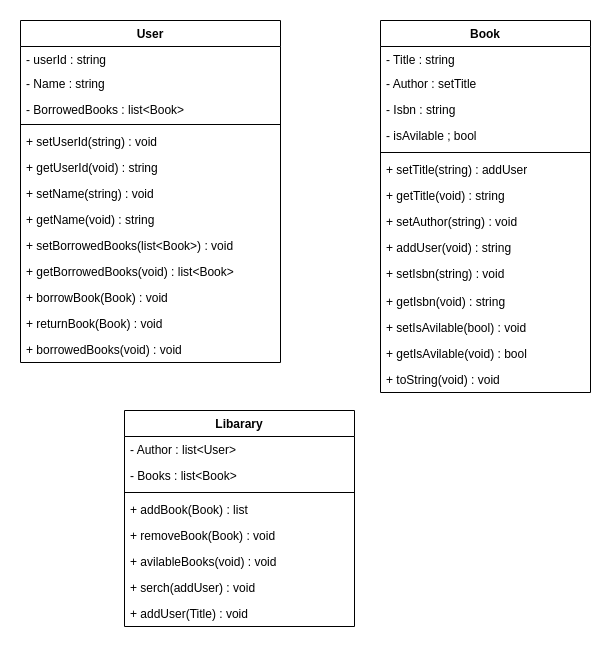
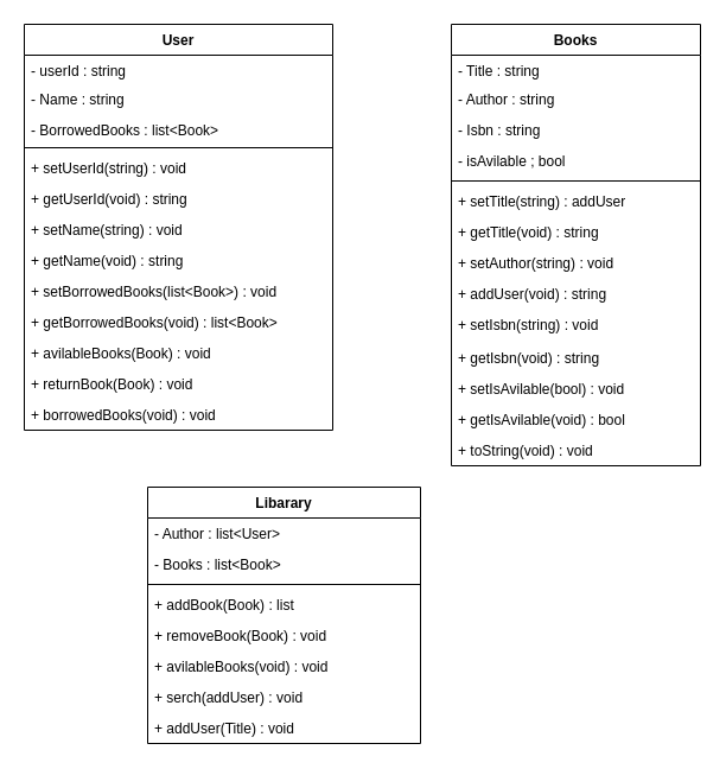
- <mxCell id="2" value="Book" style="swimlane;fontStyle=1;align=center;verticalAlign=top;childLayout=stackLayout;horizontal=1;startSize=26;horizontalStack=0;resizeParent=1;resizeParentMax=0;resizeLast=0;collapsible=1;marginBottom=0;whiteSpace=wrap;html=1;" parent="1" vertex="1"><mxGeometry x="380" y="20" width="210" height="372" as="geometry" /></mxCell>
+ <mxCell id="2" value="Books" style="swimlane;fontStyle=1;align=center;verticalAlign=top;childLayout=stackLayout;horizontal=1;startSize=26;horizontalStack=0;resizeParent=1;resizeParentMax=0;resizeLast=0;collapsible=1;marginBottom=0;whiteSpace=wrap;html=1;" parent="1" vertex="1"><mxGeometry x="380" y="20" width="210" height="372" as="geometry" /></mxCell>
- <mxCell id="4" value="- Author : setTitle" style="text;strokeColor=none;fillColor=none;align=left;verticalAlign=top;spacingLeft=4;spacingRight=4;overflow=hidden;rotatable=0;points=[[0,0.5],[1,0.5]];portConstraint=eastwest;whiteSpace=wrap;html=1;" parent="2" vertex="1"><mxGeometry y="50" width="210" height="26" as="geometry" /></mxCell>
+ <mxCell id="4" value="- Author : string" style="text;strokeColor=none;fillColor=none;align=left;verticalAlign=top;spacingLeft=4;spacingRight=4;overflow=hidden;rotatable=0;points=[[0,0.5],[1,0.5]];portConstraint=eastwest;whiteSpace=wrap;html=1;" parent="2" vertex="1"><mxGeometry y="50" width="210" height="26" as="geometry" /></mxCell>
- <mxCell id="28" value="+ borrowBook(Book) : void" style="text;strokeColor=none;fillColor=none;align=left;verticalAlign=top;spacingLeft=4;spacingRight=4;overflow=hidden;rotatable=0;points=[[0,0.5],[1,0.5]];portConstraint=eastwest;whiteSpace=wrap;html=1;" parent="17" vertex="1"><mxGeometry y="264" width="260" height="26" as="geometry" /></mxCell>
+ <mxCell id="28" value="+ avilableBooks(Book) : void" style="text;strokeColor=none;fillColor=none;align=left;verticalAlign=top;spacingLeft=4;spacingRight=4;overflow=hidden;rotatable=0;points=[[0,0.5],[1,0.5]];portConstraint=eastwest;whiteSpace=wrap;html=1;" parent="17" vertex="1"><mxGeometry y="264" width="260" height="26" as="geometry" /></mxCell>
